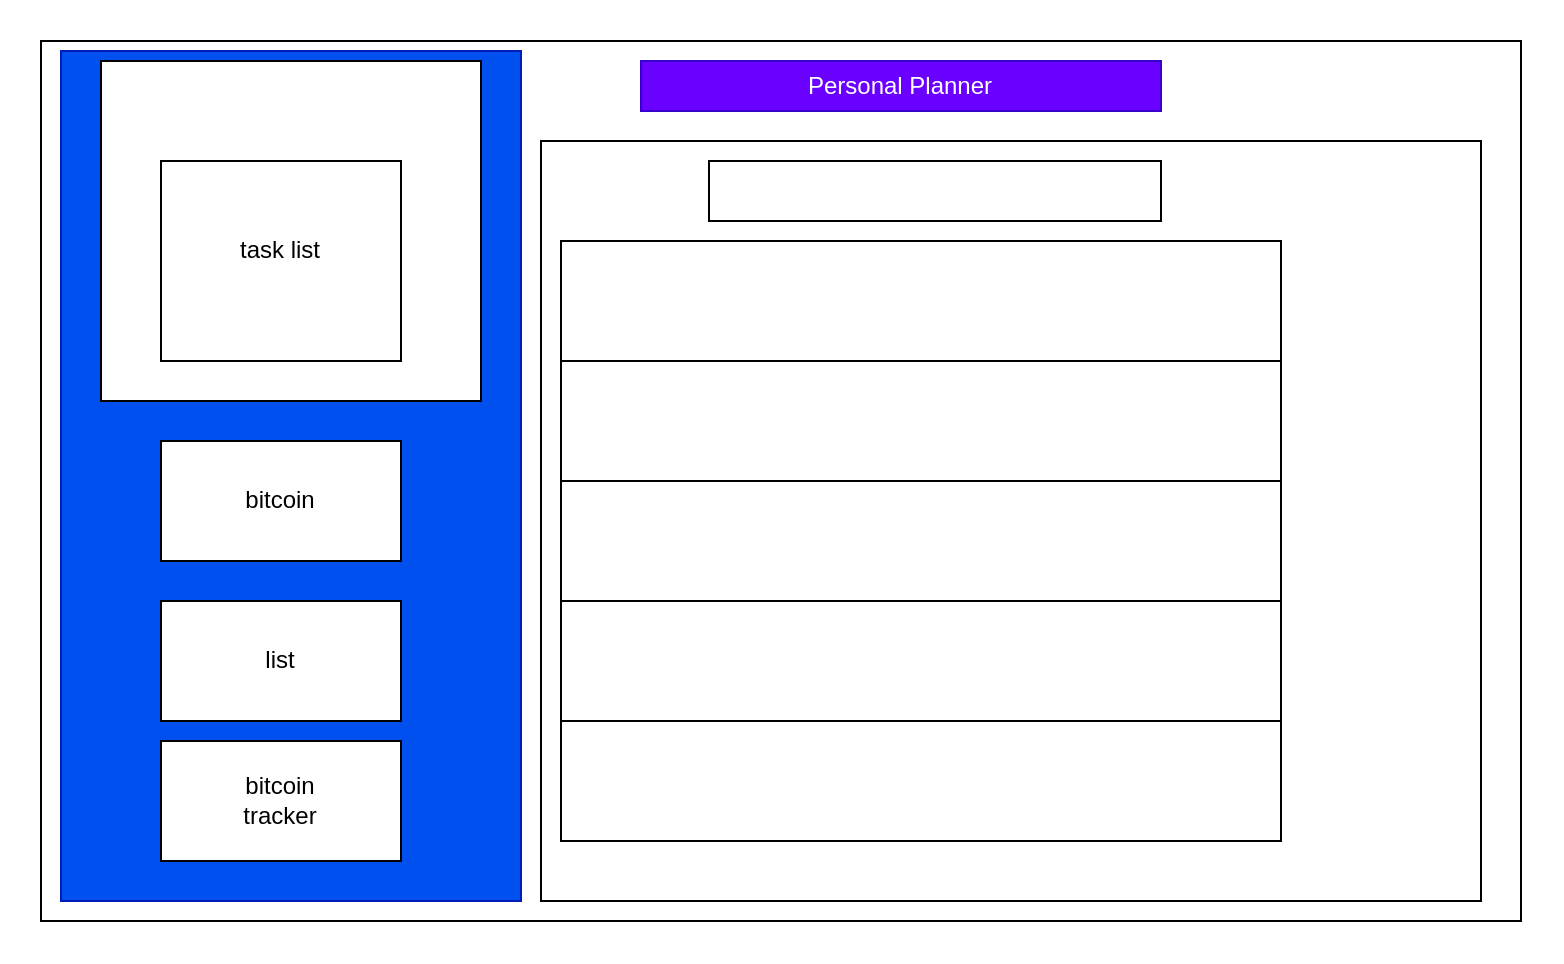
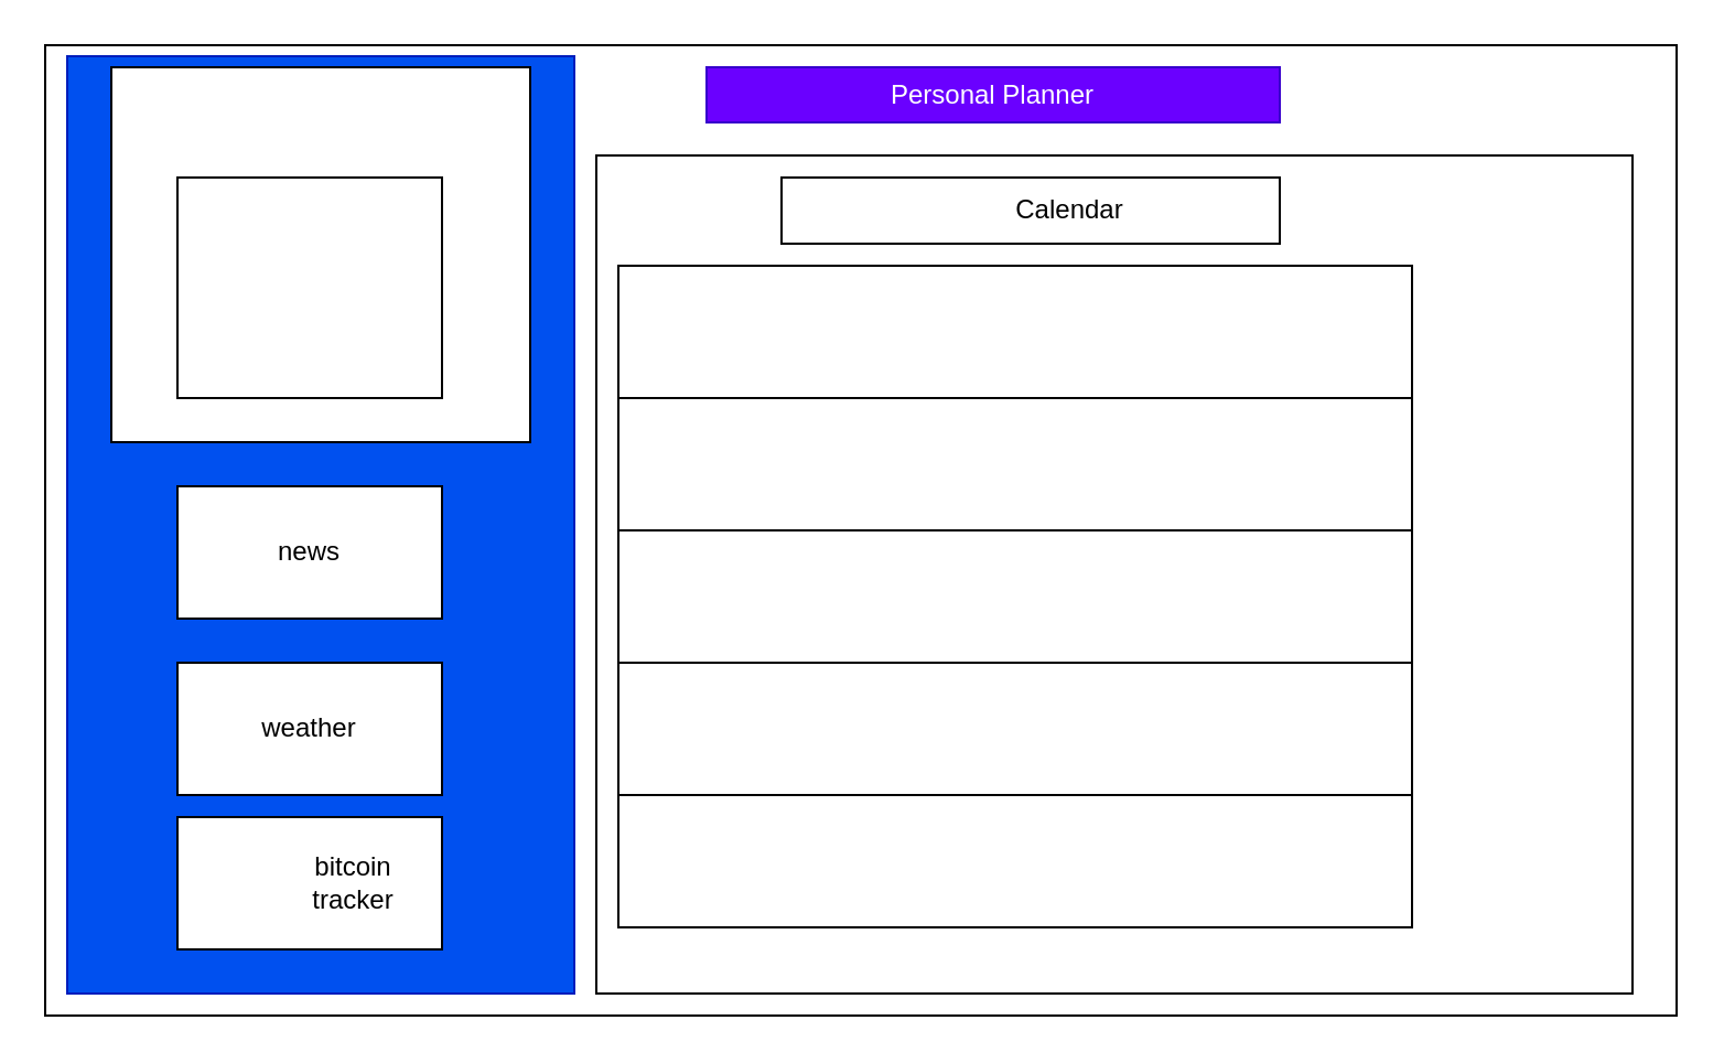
+ <mxCell id="27" value="Calendar" style="text;html=1;strokeColor=none;fillColor=none;align=center;verticalAlign=middle;whiteSpace=wrap;rounded=0;" parent="1" vertex="1"><mxGeometry x="430" y="85" width="110" height="20" as="geometry" /></mxCell>
- <mxCell id="13" value="task list" style="text;html=1;strokeColor=none;fillColor=none;align=center;verticalAlign=middle;whiteSpace=wrap;rounded=0;" parent="1" vertex="1"><mxGeometry x="90" y="110" width="100" height="30" as="geometry" /></mxCell>
- <mxCell id="25" value="bitcoin" style="text;html=1;strokeColor=none;fillColor=none;align=center;verticalAlign=middle;whiteSpace=wrap;rounded=0;" parent="1" vertex="1"><mxGeometry x="110" y="235" width="60" height="30" as="geometry" /></mxCell>
+ <mxCell id="25" value="news" style="text;html=1;strokeColor=none;fillColor=none;align=center;verticalAlign=middle;whiteSpace=wrap;rounded=0;" parent="1" vertex="1"><mxGeometry x="110" y="235" width="60" height="30" as="geometry" /></mxCell>
- <mxCell id="15" value="list" style="text;html=1;strokeColor=none;fillColor=none;align=center;verticalAlign=middle;whiteSpace=wrap;rounded=0;" parent="1" vertex="1"><mxGeometry x="110" y="315" width="60" height="30" as="geometry" /></mxCell>
+ <mxCell id="15" value="weather" style="text;html=1;strokeColor=none;fillColor=none;align=center;verticalAlign=middle;whiteSpace=wrap;rounded=0;" parent="1" vertex="1"><mxGeometry x="110" y="315" width="60" height="30" as="geometry" /></mxCell>
- <mxCell id="17" value="bitcoin tracker" style="text;html=1;strokeColor=none;fillColor=none;align=center;verticalAlign=middle;whiteSpace=wrap;rounded=0;" parent="1" vertex="1"><mxGeometry x="110" y="385" width="60" height="30" as="geometry" /></mxCell>
+ <mxCell id="17" value="bitcoin tracker" style="text;html=1;strokeColor=none;fillColor=none;align=center;verticalAlign=middle;whiteSpace=wrap;rounded=0;" parent="1" vertex="1"><mxGeometry x="130" y="385" width="60" height="30" as="geometry" /></mxCell>
